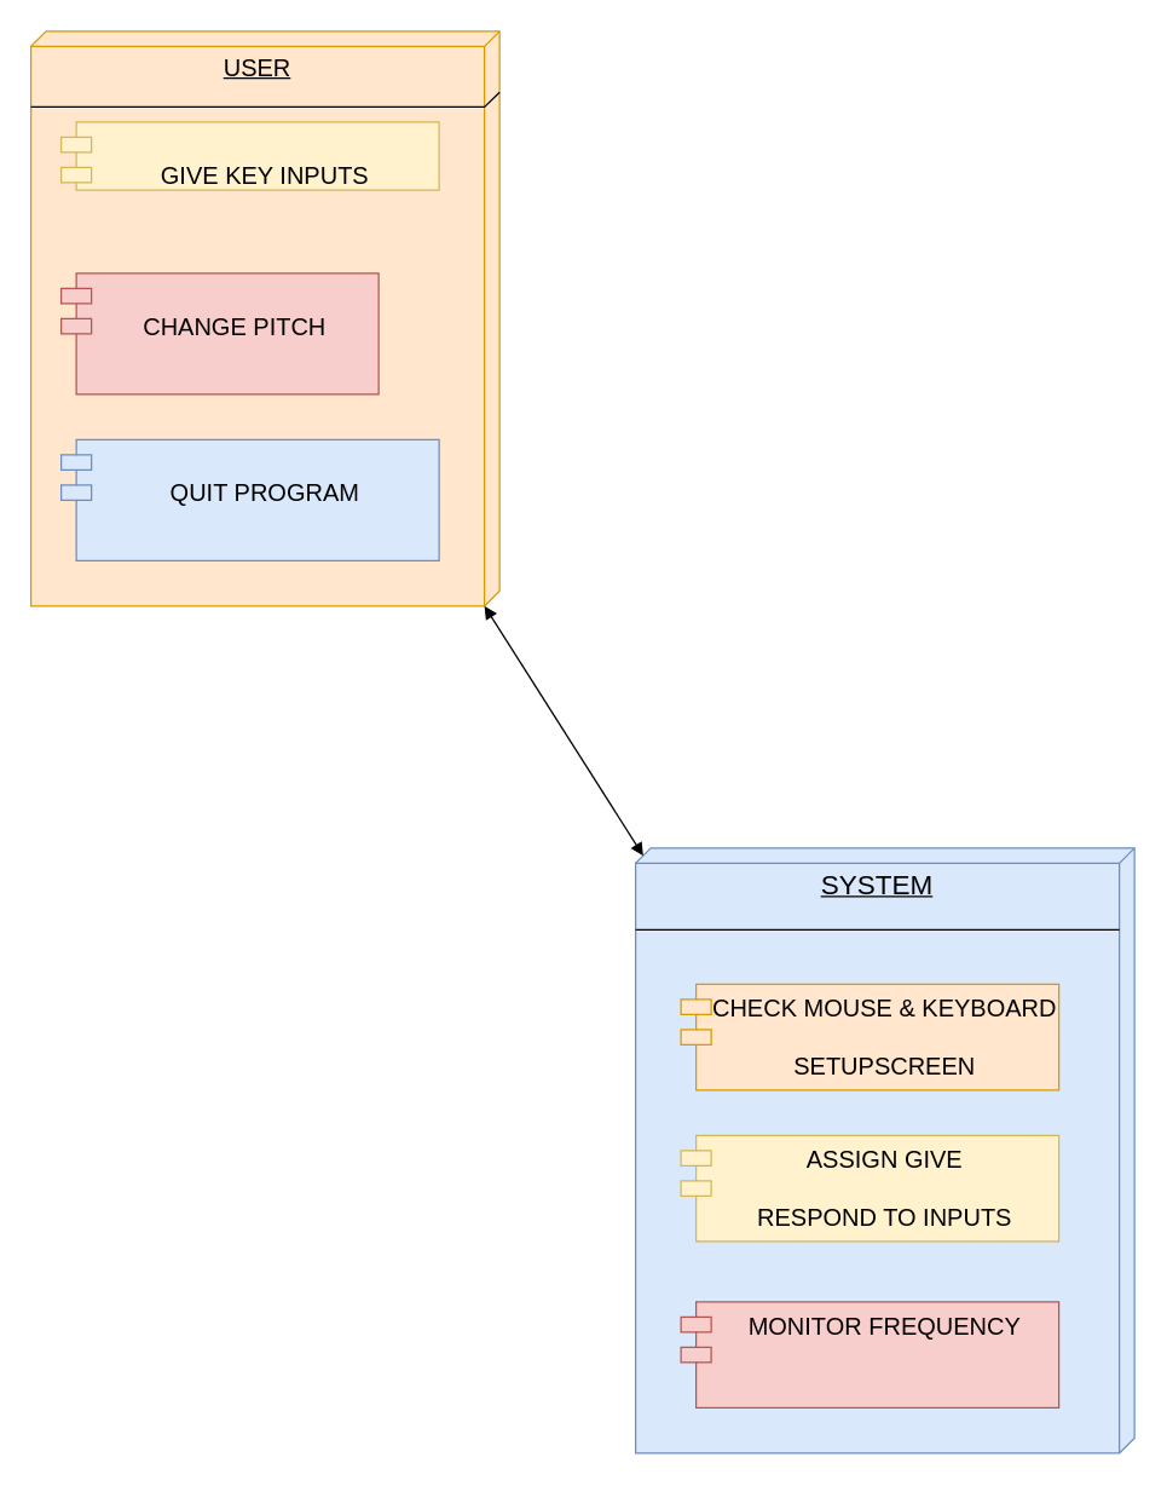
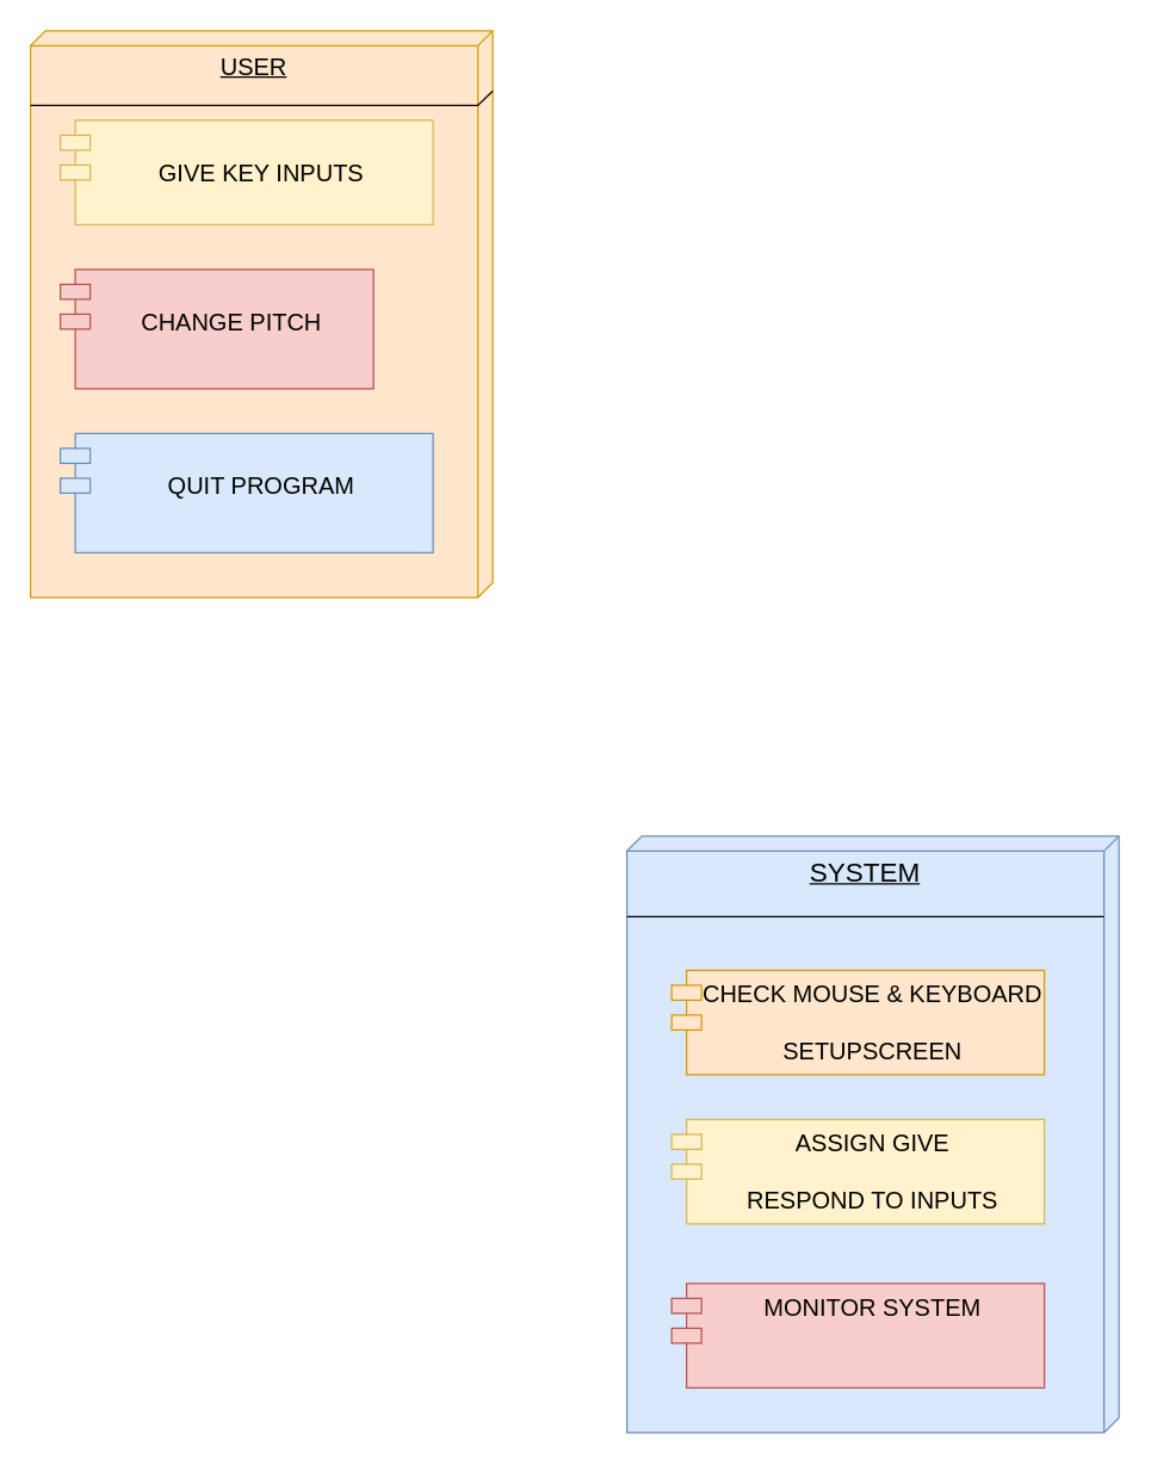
- <mxCell id="4" value="&lt;font style=&quot;font-size: 16px;&quot;&gt;&lt;br&gt;GIVE KEY INPUTS&lt;/font&gt;" style="shape=module;align=left;spacingLeft=20;align=center;verticalAlign=top;whiteSpace=wrap;html=1;fillColor=#fff2cc;strokeColor=#d6b656;" vertex="1" parent="1"><mxGeometry x="40" y="80" width="250" height="45" as="geometry" /></mxCell>
+ <mxCell id="4" value="&lt;font style=&quot;font-size: 16px;&quot;&gt;&lt;br&gt;GIVE KEY INPUTS&lt;/font&gt;" style="shape=module;align=left;spacingLeft=20;align=center;verticalAlign=top;whiteSpace=wrap;html=1;fillColor=#fff2cc;strokeColor=#d6b656;" vertex="1" parent="1"><mxGeometry x="40" y="80" width="250" height="70" as="geometry" /></mxCell>
- <mxCell id="12" value="" style="endArrow=block;startArrow=block;endFill=1;startFill=1;html=1;rounded=0;exitX=0;exitY=0;exitDx=380;exitDy=10;exitPerimeter=0;entryX=0;entryY=0;entryDx=5;entryDy=325;entryPerimeter=0;" edge="1" parent="1" source="2" target="7"><mxGeometry width="160" relative="1" as="geometry"><mxPoint x="410" y="440" as="sourcePoint" /><mxPoint x="570" y="440" as="targetPoint" /></mxGeometry></mxCell>
- <mxCell id="11" value="&lt;font style=&quot;font-size: 16px;&quot;&gt;MONITOR FREQUENCY&lt;/font&gt;" style="shape=module;align=left;spacingLeft=20;align=center;verticalAlign=top;whiteSpace=wrap;html=1;fillColor=#f8cecc;strokeColor=#b85450;" vertex="1" parent="1"><mxGeometry x="450" y="860" width="250" height="70" as="geometry" /></mxCell>
+ <mxCell id="11" value="&lt;font style=&quot;font-size: 16px;&quot;&gt;MONITOR SYSTEM&lt;/font&gt;" style="shape=module;align=left;spacingLeft=20;align=center;verticalAlign=top;whiteSpace=wrap;html=1;fillColor=#f8cecc;strokeColor=#b85450;" vertex="1" parent="1"><mxGeometry x="450" y="860" width="250" height="70" as="geometry" /></mxCell>
